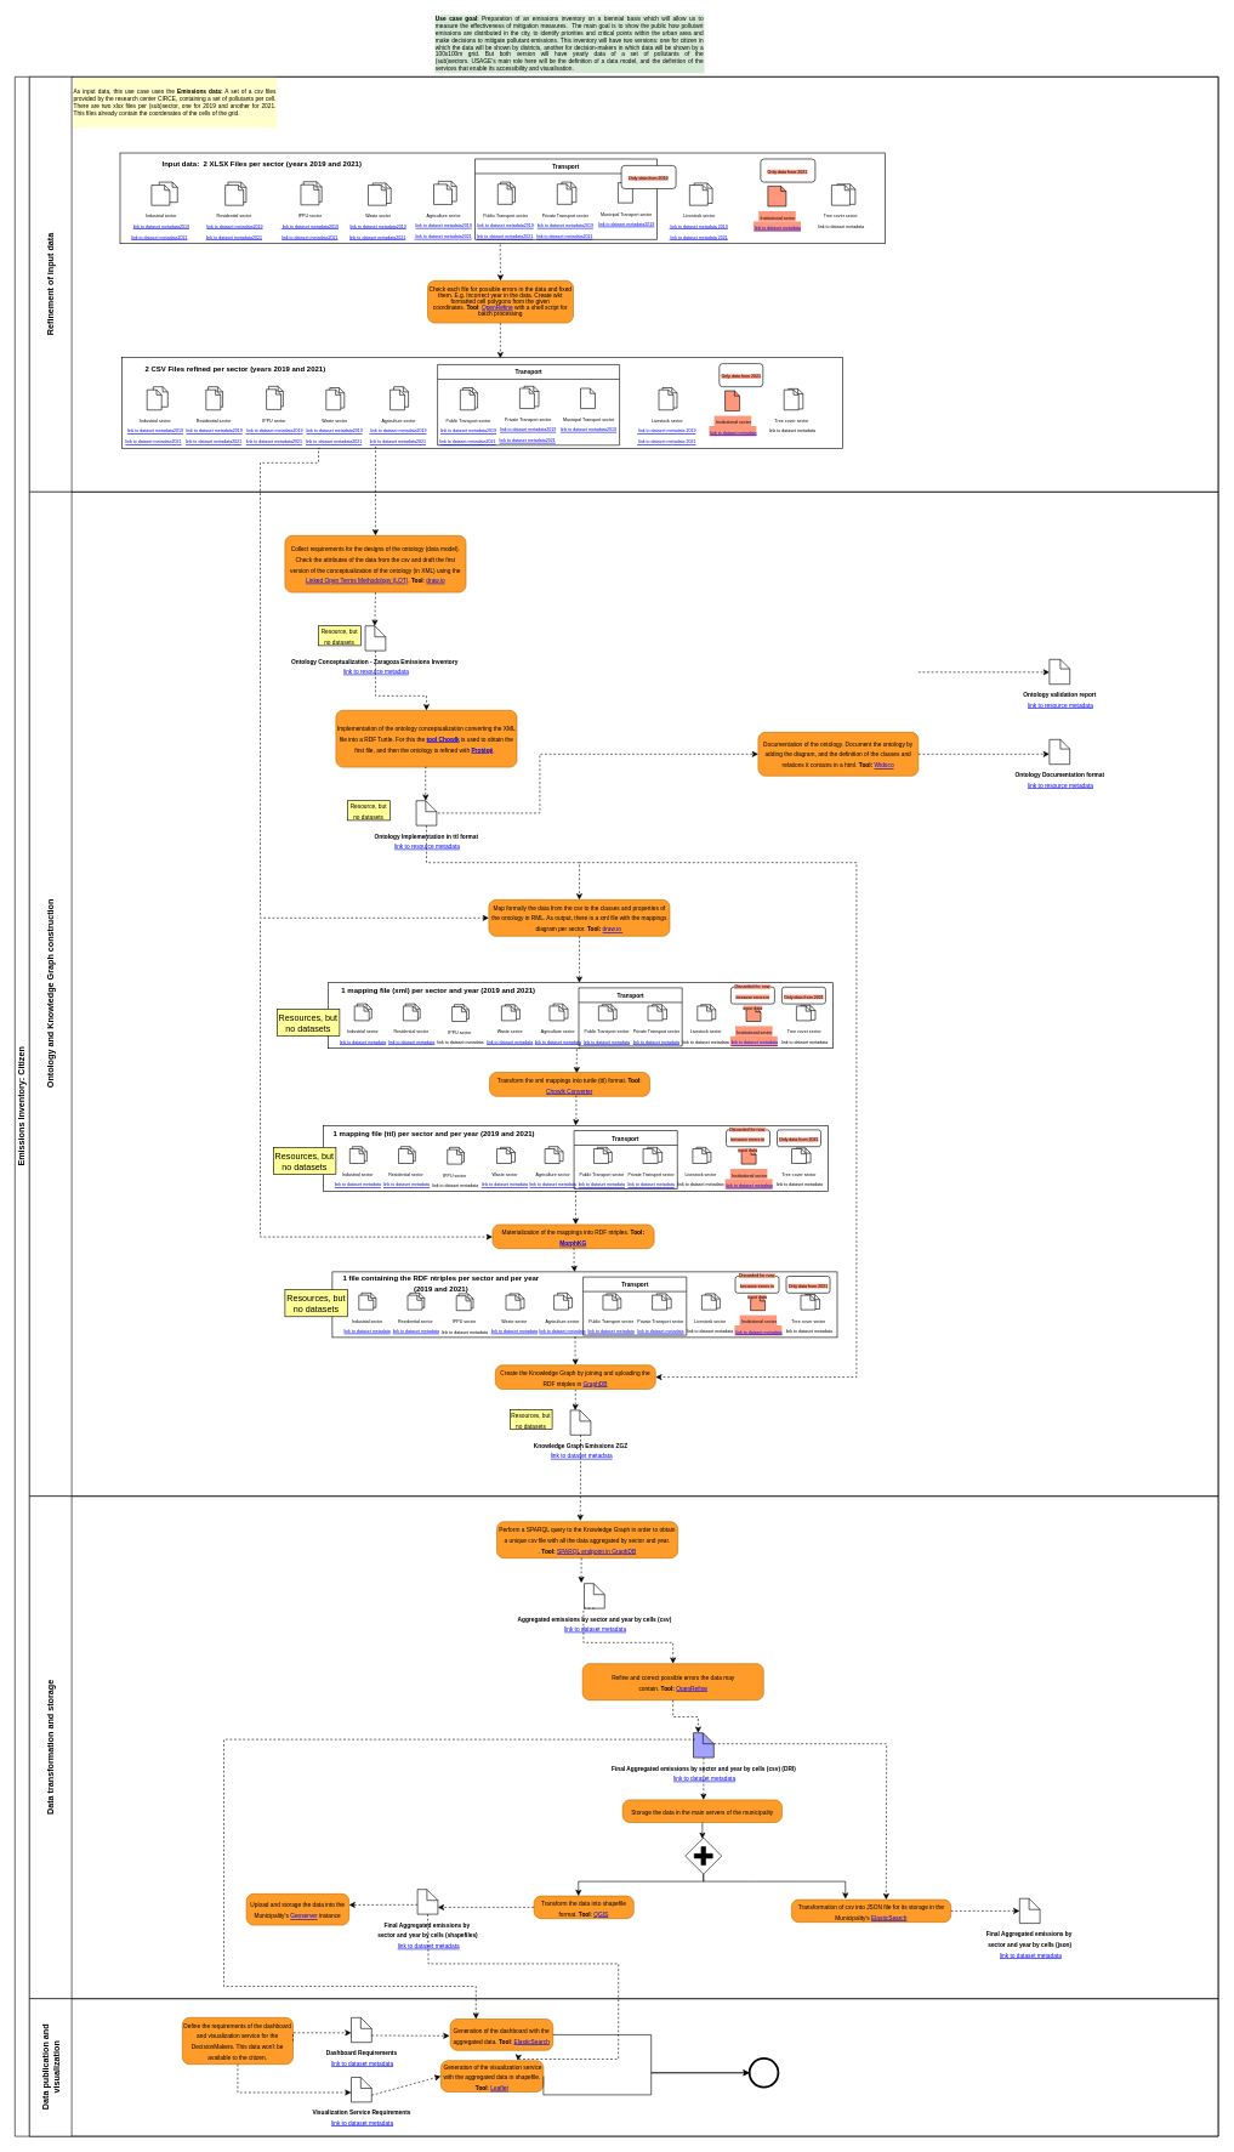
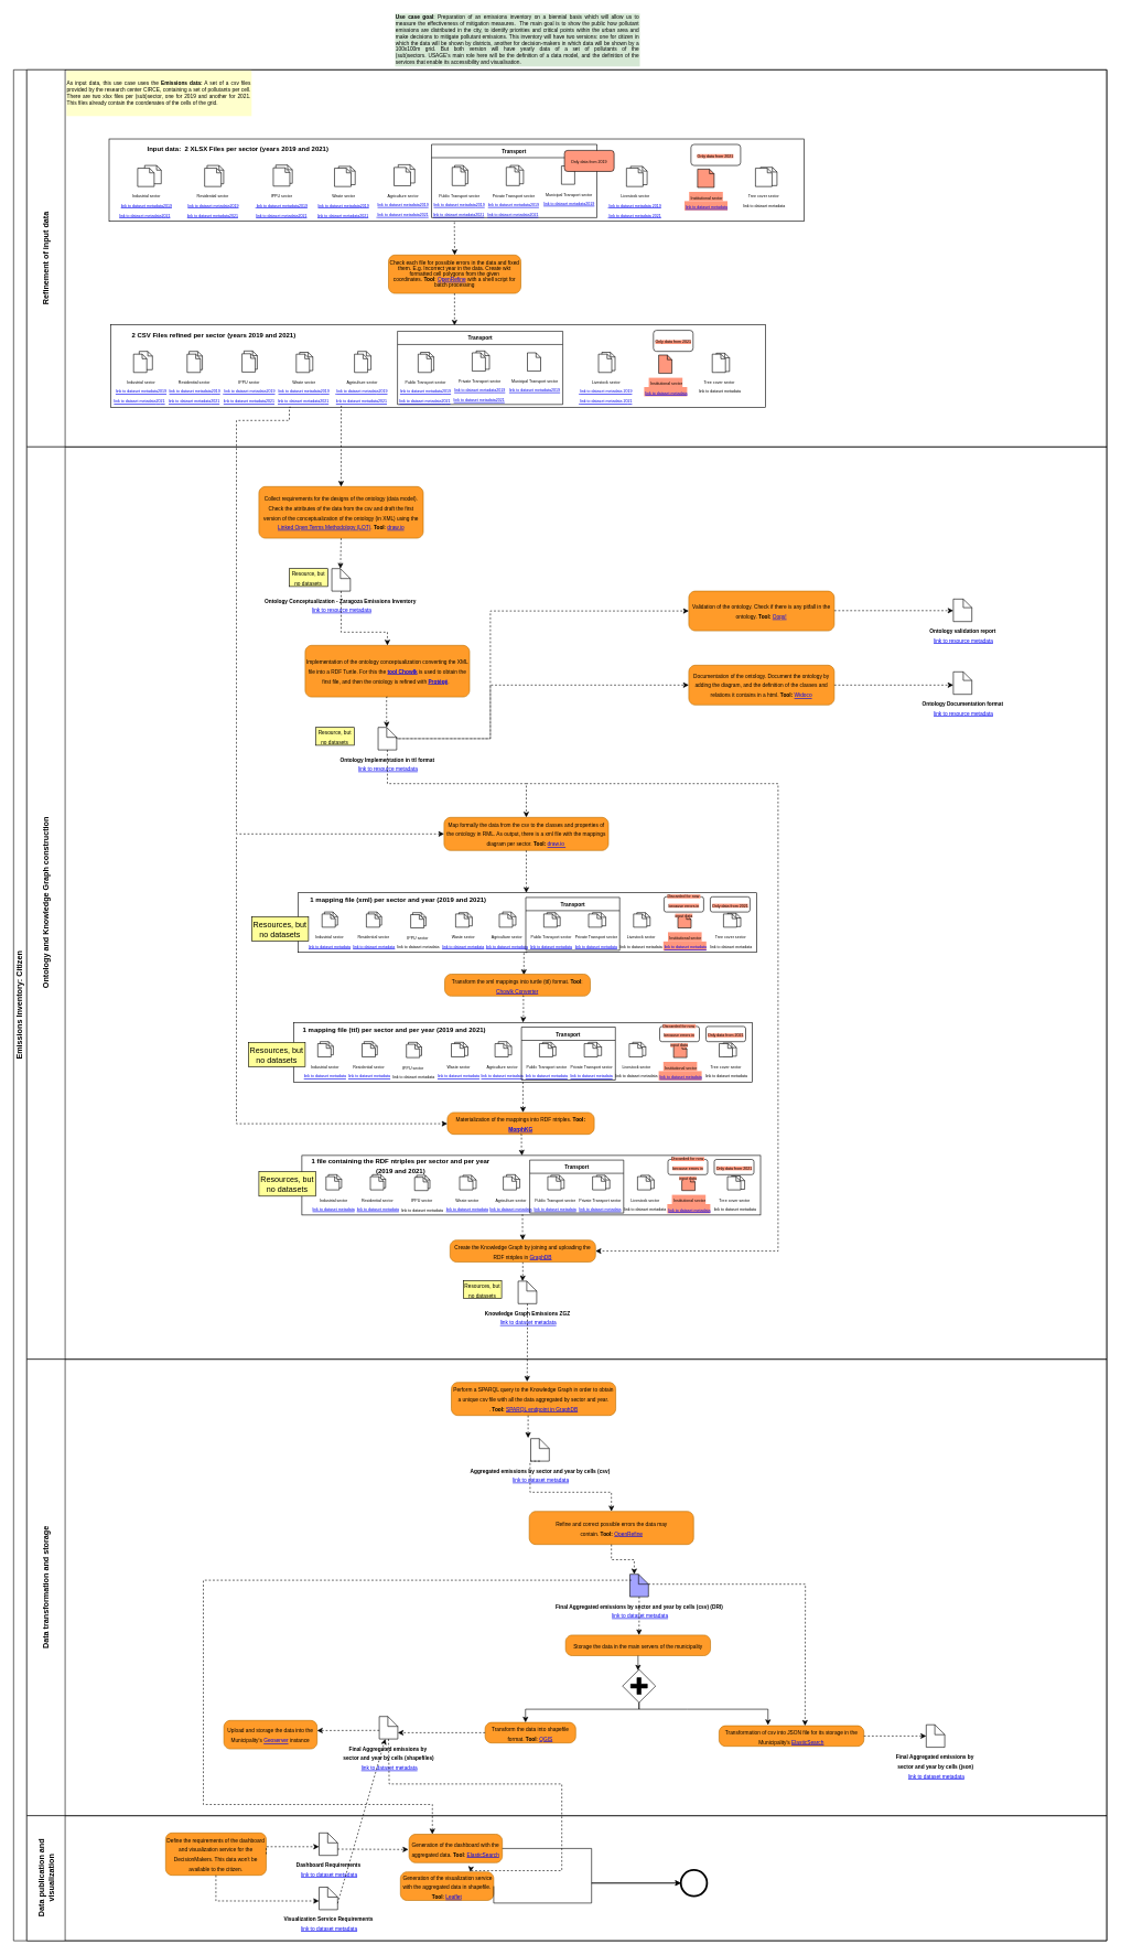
- <mxCell id="40" value="&lt;font style=&quot;background-color: rgb(255, 151, 125); font-size: 6px;&quot;&gt;Only data from 2019&lt;/font&gt;" style="rounded=1;whiteSpace=wrap;html=1;" vertex="1" parent="5"><mxGeometry x="676.003" y="22.83" width="75.036" height="31.809" as="geometry" /></mxCell>
+ <mxCell id="40" value="&lt;font style=&quot;background-color: rgb(255, 151, 125); font-size: 6px;&quot;&gt;Only data from 2019&lt;/font&gt;" style="rounded=1;whiteSpace=wrap;html=1;fillColor=#ff977d;" vertex="1" parent="5"><mxGeometry x="676.003" y="22.83" width="75.036" height="31.809" as="geometry" /></mxCell>
+ <mxCell id="90" style="edgeStyle=orthogonalEdgeStyle;rounded=0;orthogonalLoop=1;jettySize=auto;html=1;dashed=1;exitX=0;exitY=0;exitDx=28;exitDy=15;exitPerimeter=0;entryX=0;entryY=0.5;entryDx=0;entryDy=0;entryPerimeter=0;" edge="1" parent="80" source="86" target="88"><mxGeometry relative="1" as="geometry"><mxPoint x="701" y="430" as="sourcePoint" /><mxPoint x="701" y="522" as="targetPoint" /><Array as="points"><mxPoint x="559" y="441" /><mxPoint x="701" y="441" /><mxPoint x="701" y="248" /></Array></mxGeometry></mxCell>
+ <mxCell id="88" value="&lt;span style=&quot;font-size: 8px;&quot;&gt;Validation of the ontology. Check if there is any pitfall in the ontology. &lt;b&gt;Tool:&lt;/b&gt; &lt;a href=&quot;https://usage.geocat.live/catalogue/srv/eng/catalog.search#/metadata/1a5f6bbf-6278-41eb-a37f-df7e555e9afb&quot;&gt;Oops!&lt;/a&gt;&lt;/span&gt;" style="points=[[0.25,0,0],[0.5,0,0],[0.75,0,0],[1,0.25,0],[1,0.5,0],[1,0.75,0],[0.75,1,0],[0.5,1,0],[0.25,1,0],[0,0.75,0],[0,0.5,0],[0,0.25,0]];shape=mxgraph.bpmn.task;whiteSpace=wrap;rectStyle=rounded;size=10;html=1;container=1;expand=0;collapsible=0;taskMarker=abstract;fillColor=#ff9b29;fontColor=#000000;strokeColor=#BD7000;" vertex="1" parent="80"><mxGeometry x="1001" y="218" width="220" height="60" as="geometry" /></mxCell>
- <mxCell id="224" style="rounded=0;orthogonalLoop=1;jettySize=auto;html=1;dashed=1;exitX=0;exitY=0;exitDx=28;exitDy=24.5;exitPerimeter=0;entryX=0;entryY=0.5;entryDx=0;entryDy=0;entryPerimeter=0;" edge="1" parent="217" source="222" target="226"><mxGeometry relative="1" as="geometry"><mxPoint x="478" y="131" as="sourcePoint" /><mxPoint x="564" y="135" as="targetPoint" /></mxGeometry></mxCell>
+ <mxCell id="224" style="rounded=0;orthogonalLoop=1;jettySize=auto;html=1;dashed=1;exitX=0;exitY=0;exitDx=28;exitDy=24.5;exitPerimeter=0;" edge="1" parent="217" source="222" target="208"><mxGeometry relative="1" as="geometry"><mxPoint x="478" y="131" as="sourcePoint" /><mxPoint x="564" y="135" as="targetPoint" /></mxGeometry></mxCell>
